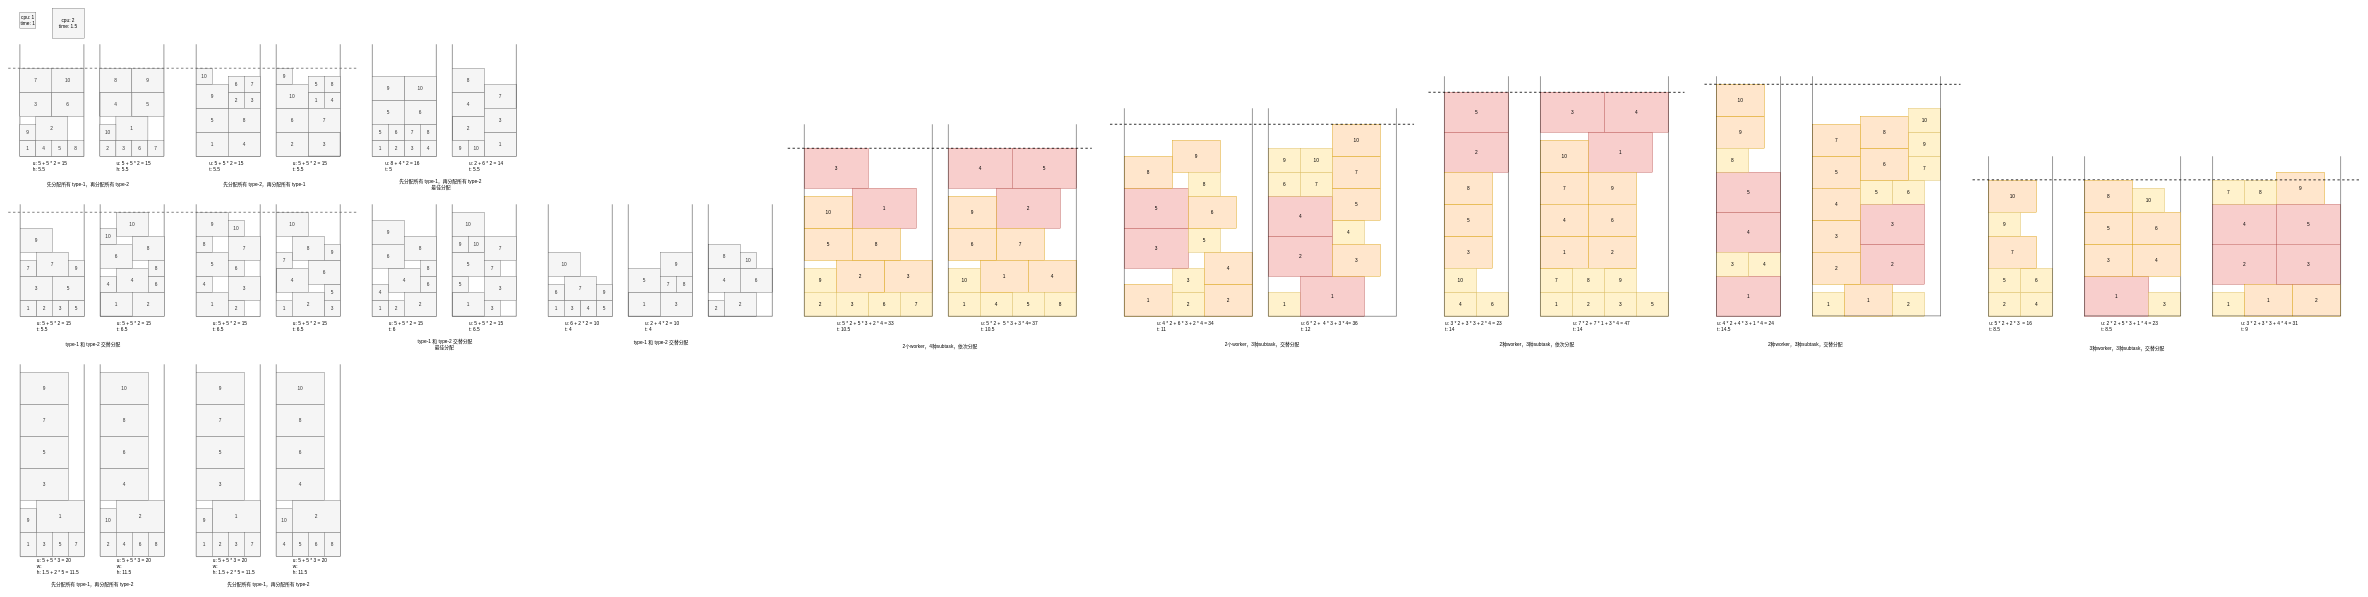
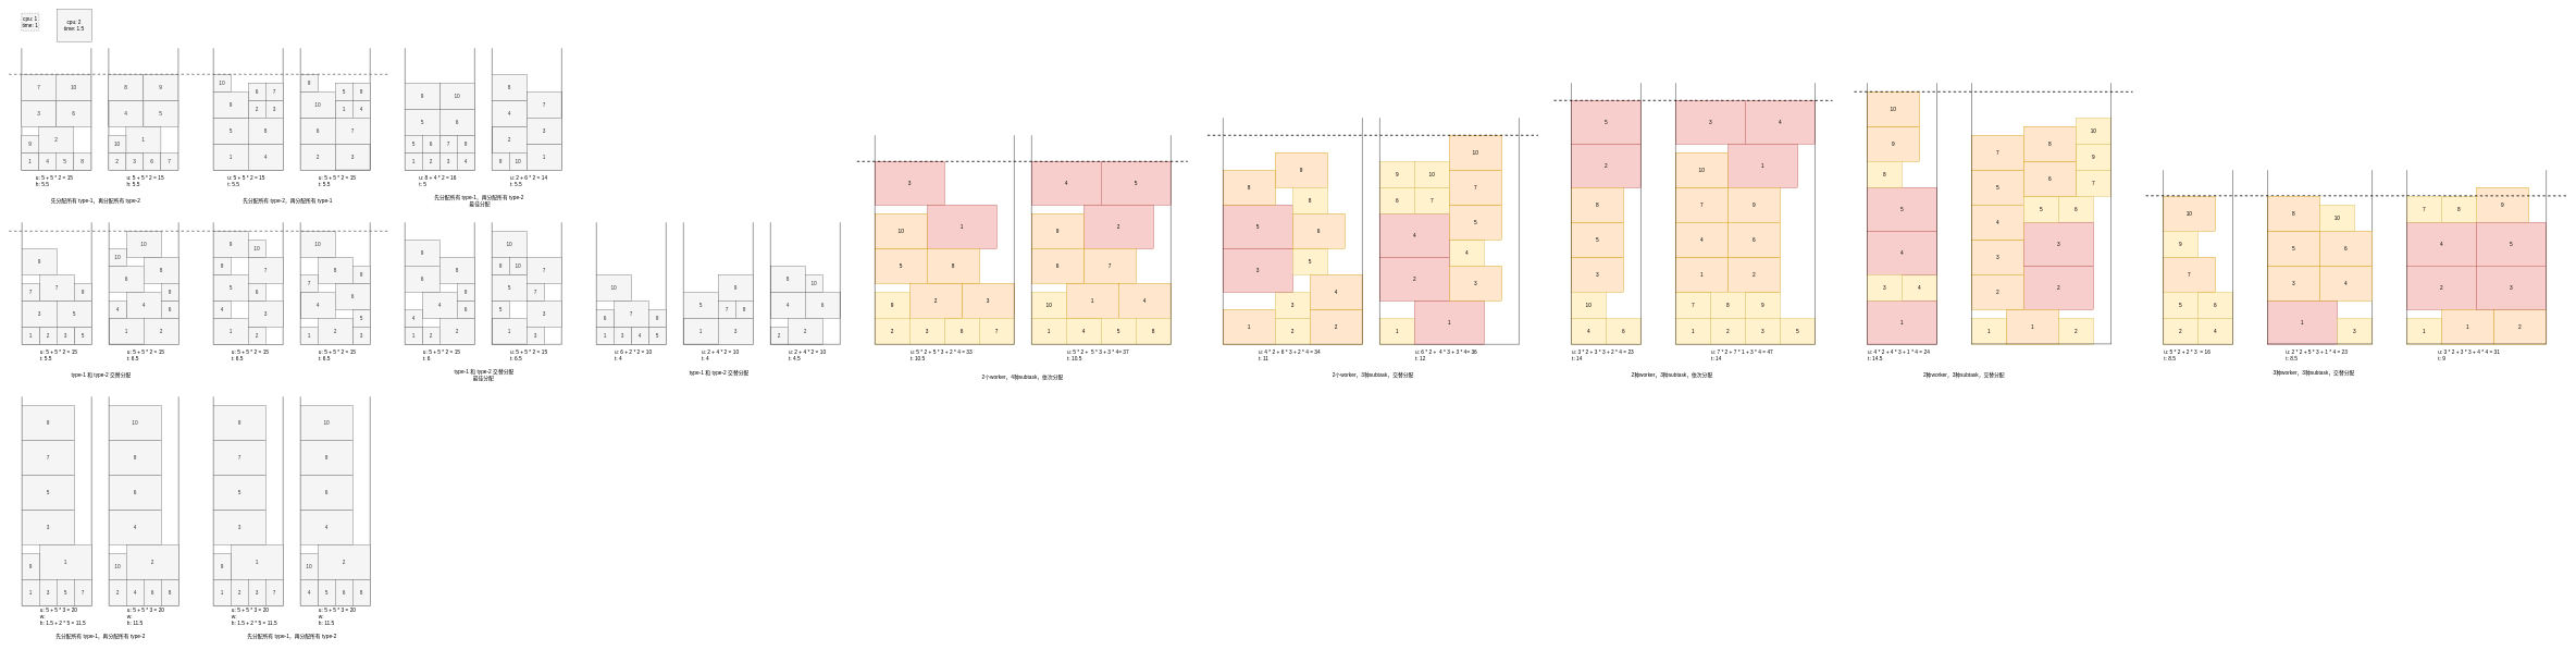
- <mxCell id="233" value="&lt;span style=&quot;color: rgb(0 , 0 , 0) ; text-align: left&quot;&gt;cpu: 1&lt;/span&gt;&lt;br style=&quot;color: rgb(0 , 0 , 0) ; text-align: left&quot;&gt;&lt;span style=&quot;color: rgb(0 , 0 , 0) ; text-align: left&quot;&gt;time: 1&lt;/span&gt;" style="rounded=0;whiteSpace=wrap;html=1;fillColor=#f5f5f5;strokeColor=#666666;fontColor=#333333;gradientColor=none;" parent="1" vertex="1"><mxGeometry x="49" y="30" width="40" height="40" as="geometry" /></mxCell>
+ <mxCell id="233" value="&lt;span style=&quot;color: rgb(0 , 0 , 0) ; text-align: left&quot;&gt;cpu: 1&lt;/span&gt;&lt;br style=&quot;color: rgb(0 , 0 , 0) ; text-align: left&quot;&gt;&lt;span style=&quot;color: rgb(0 , 0 , 0) ; text-align: left&quot;&gt;time: 1&lt;/span&gt;" style="rounded=0;whiteSpace=wrap;html=1;fillColor=#f5f5f5;strokeColor=#666666;fontColor=#333333;gradientColor=none;dashed=1;" parent="1" vertex="1"><mxGeometry x="49" y="30" width="40" height="40" as="geometry" /></mxCell>
+ <mxCell id="269" value="u: 2 + 4 * 2 = 10&lt;br&gt;t: 4.5" style="text;html=1;align=left;verticalAlign=middle;resizable=0;points=[];autosize=1;strokeColor=none;fillColor=none;" parent="1" vertex="1"><mxGeometry x="1810" y="800" width="100" height="30" as="geometry" /></mxCell>
- <mxCell id="440" value="3种worker，3种subtask，交替分配" style="text;html=1;align=center;verticalAlign=middle;resizable=0;points=[];autosize=1;strokeColor=none;fillColor=none;" vertex="1" parent="1"><mxGeometry x="5217" y="861" width="197" height="18" as="geometry" /></mxCell>
+ <mxCell id="440" value="3种worker，3种subtask，交替分配" style="text;html=1;align=center;verticalAlign=middle;resizable=0;points=[];autosize=1;strokeColor=none;fillColor=none;" vertex="1" parent="1"><mxGeometry x="5217" y="846" width="197" height="18" as="geometry" /></mxCell>
